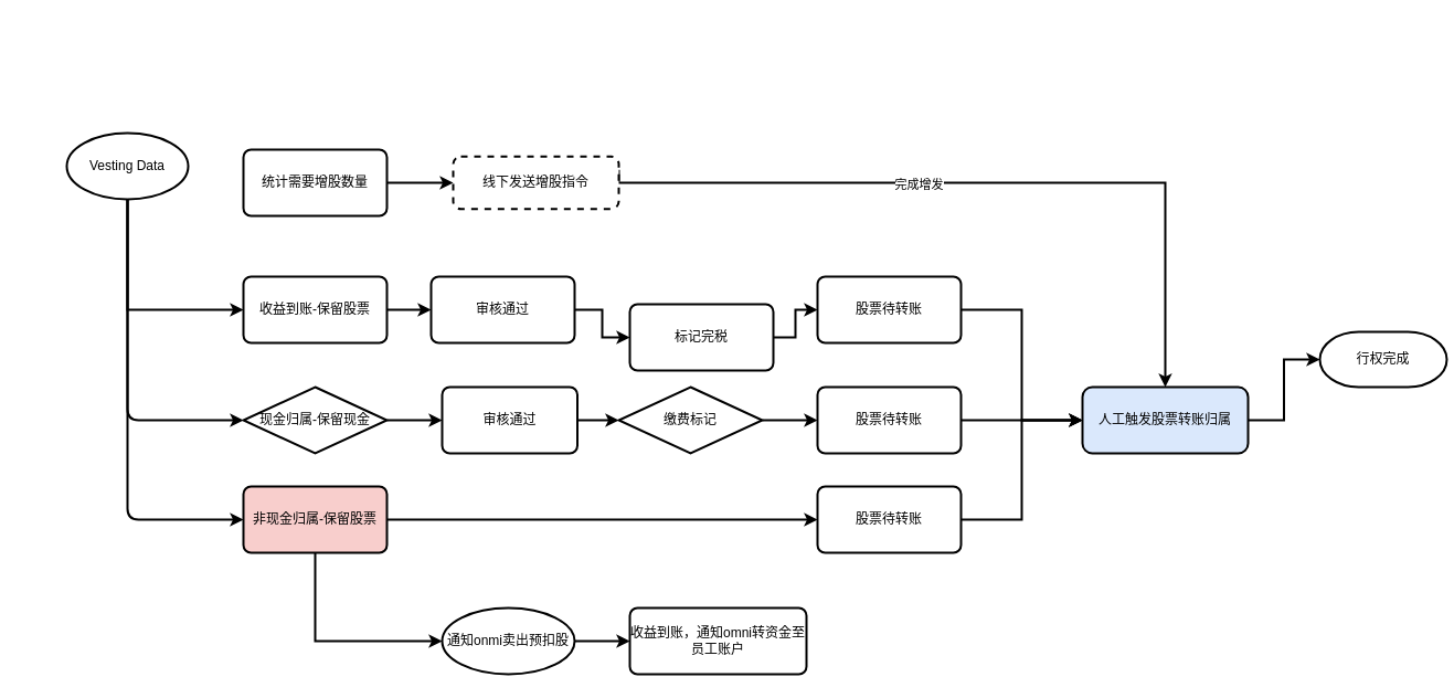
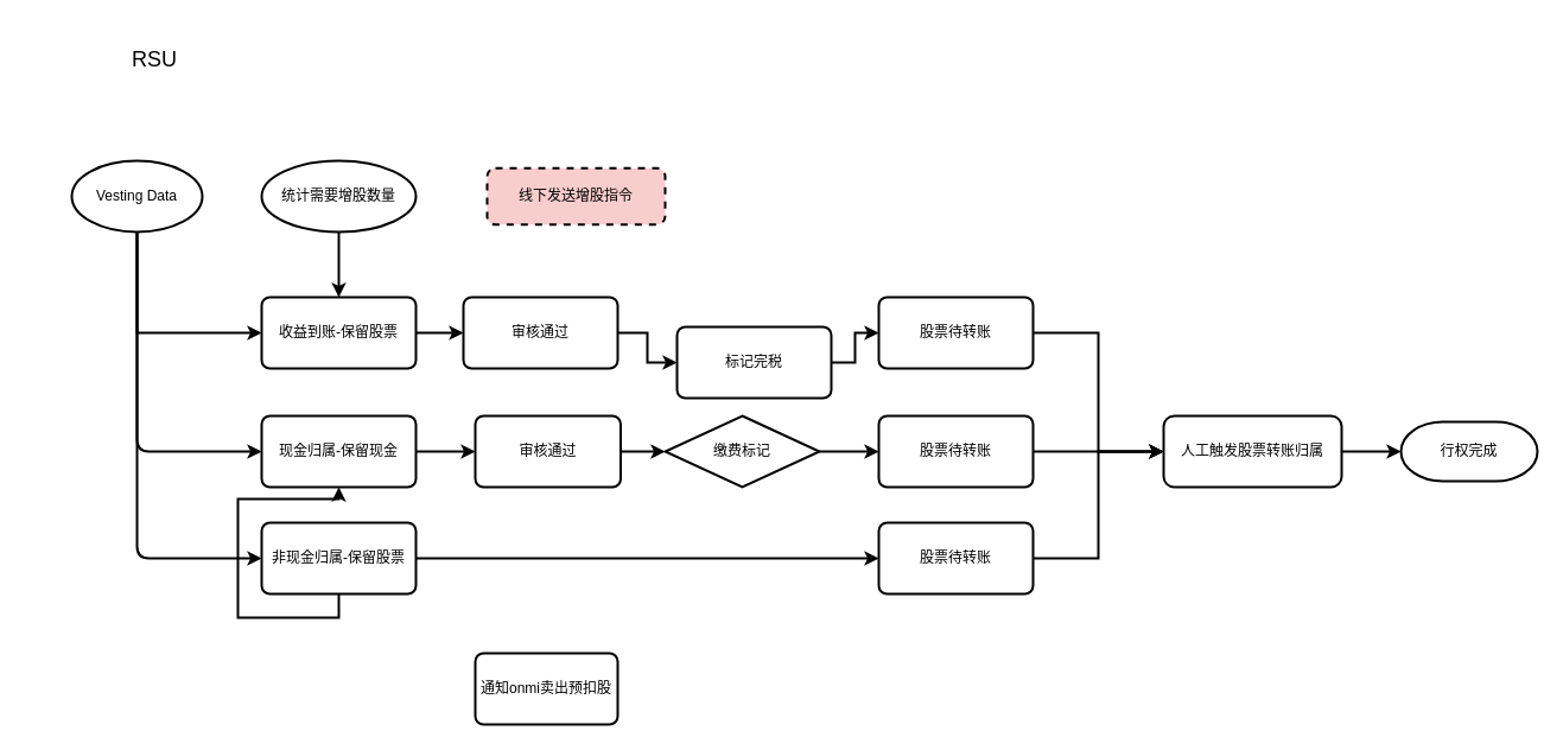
+ <mxCell id="2" value="&lt;font size=&quot;4&quot;&gt;RSU&lt;/font&gt;" style="rounded=1;whiteSpace=wrap;html=1;strokeColor=none;" parent="1" vertex="1"><mxGeometry x="20" y="20" width="220" height="60" as="geometry" /></mxCell>
- <mxCell id="4" value="Vesting Data" style="strokeWidth=2;html=1;shape=mxgraph.flowchart.start_1;whiteSpace=wrap;" parent="1" vertex="1"><mxGeometry x="60" y="120" width="110" height="60" as="geometry" /></mxCell>
+ <mxCell id="4" value="Vesting Data" style="strokeWidth=2;html=1;shape=mxgraph.flowchart.start_1;whiteSpace=wrap;" parent="1" vertex="1"><mxGeometry x="60" y="135" width="110" height="60" as="geometry" /></mxCell>
- <mxCell id="9" value="统计需要增股数量" style="rounded=1;whiteSpace=wrap;html=1;absoluteArcSize=1;arcSize=14;strokeWidth=2;" parent="1" vertex="1"><mxGeometry x="220" y="135.01" width="130" height="60" as="geometry" /></mxCell>
+ <mxCell id="9" value="统计需要增股数量" style="ellipse;whiteSpace=wrap;html=1;absoluteArcSize=1;arcSize=14;strokeWidth=2;" parent="1" vertex="1"><mxGeometry x="220" y="135.01" width="130" height="60" as="geometry" /></mxCell>
- <mxCell id="8" style="edgeStyle=orthogonalEdgeStyle;rounded=0;orthogonalLoop=1;jettySize=auto;html=1;strokeWidth=2;" parent="1" source="9" target="7" edge="1"><mxGeometry relative="1" as="geometry" /></mxCell>
+ <mxCell id="8" style="edgeStyle=orthogonalEdgeStyle;rounded=0;orthogonalLoop=1;jettySize=auto;html=1;strokeWidth=2;" parent="1" source="9" target="14" edge="1"><mxGeometry relative="1" as="geometry" /></mxCell>
- <mxCell id="7" value="线下发送增股指令" style="rounded=1;whiteSpace=wrap;html=1;absoluteArcSize=1;arcSize=14;strokeWidth=2;dashed=1;" parent="1" vertex="1"><mxGeometry x="410" y="141.26" width="150" height="47.49" as="geometry" /></mxCell>
+ <mxCell id="7" value="线下发送增股指令" style="rounded=1;whiteSpace=wrap;html=1;absoluteArcSize=1;arcSize=14;strokeWidth=2;dashed=1;fillColor=#f8cecc;" parent="1" vertex="1"><mxGeometry x="410" y="141.26" width="150" height="47.49" as="geometry" /></mxCell>
- <mxCell id="5" style="edgeStyle=orthogonalEdgeStyle;rounded=0;orthogonalLoop=1;jettySize=auto;html=1;exitX=1;exitY=0.25;exitDx=0;exitDy=0;strokeWidth=2;" edge="1" parent="1" source="7" target="38"><mxGeometry relative="1" as="geometry"><mxPoint x="990" y="350" as="targetPoint" /><Array as="points"><mxPoint x="560" y="165" /><mxPoint x="1055" y="165" /></Array></mxGeometry></mxCell>
- <mxCell id="6" value="完成增发" style="edgeLabel;html=1;align=center;verticalAlign=middle;resizable=0;points=[];" vertex="1" connectable="0" parent="5"><mxGeometry x="-0.183" y="-1" relative="1" as="geometry"><mxPoint as="offset" /></mxGeometry></mxCell>
- <mxCell id="12" value="行权完成" style="strokeWidth=2;html=1;shape=mxgraph.flowchart.terminator;whiteSpace=wrap;" parent="1" vertex="1"><mxGeometry x="1195" y="300" width="115" height="50" as="geometry" /></mxCell>
+ <mxCell id="12" value="行权完成" style="strokeWidth=2;html=1;shape=mxgraph.flowchart.terminator;whiteSpace=wrap;" parent="1" vertex="1"><mxGeometry x="1180" y="355" width="115" height="50" as="geometry" /></mxCell>
- <mxCell id="20" value="现金归属-保留现金" style="rhombus;whiteSpace=wrap;html=1;absoluteArcSize=1;arcSize=14;strokeWidth=2;" parent="1" vertex="1"><mxGeometry x="220" y="350" width="130" height="60" as="geometry" /></mxCell>
+ <mxCell id="20" value="现金归属-保留现金" style="rounded=1;whiteSpace=wrap;html=1;absoluteArcSize=1;arcSize=14;strokeWidth=2;" parent="1" vertex="1"><mxGeometry x="220" y="350" width="130" height="60" as="geometry" /></mxCell>
- <mxCell id="38" value="人工触发股票转账归属" style="rounded=1;whiteSpace=wrap;html=1;strokeWidth=2;fillColor=#dae8fc;" vertex="1" parent="1"><mxGeometry x="980" y="350" width="150" height="60" as="geometry" /></mxCell>
+ <mxCell id="38" value="人工触发股票转账归属" style="rounded=1;whiteSpace=wrap;html=1;strokeWidth=2;" vertex="1" parent="1"><mxGeometry x="980" y="350" width="150" height="60" as="geometry" /></mxCell>
- <mxCell id="23" value="非现金归属-保留股票" style="rounded=1;whiteSpace=wrap;html=1;absoluteArcSize=1;arcSize=14;strokeWidth=2;fillColor=#f8cecc;" parent="1" vertex="1"><mxGeometry x="220" y="440" width="130" height="60" as="geometry" /></mxCell>
+ <mxCell id="23" value="非现金归属-保留股票" style="rounded=1;whiteSpace=wrap;html=1;absoluteArcSize=1;arcSize=14;strokeWidth=2;" parent="1" vertex="1"><mxGeometry x="220" y="440" width="130" height="60" as="geometry" /></mxCell>
- <mxCell id="21" style="edgeStyle=orthogonalEdgeStyle;rounded=0;orthogonalLoop=1;jettySize=auto;html=1;exitX=0.5;exitY=1;exitDx=0;exitDy=0;entryX=0;entryY=0.5;entryDx=0;entryDy=0;strokeWidth=2;" edge="1" parent="1" source="23" target="31"><mxGeometry relative="1" as="geometry" /></mxCell>
+ <mxCell id="21" style="edgeStyle=orthogonalEdgeStyle;rounded=0;orthogonalLoop=1;jettySize=auto;html=1;exitX=0.5;exitY=1;exitDx=0;exitDy=0;strokeWidth=2;" edge="1" parent="1" source="23" target="20"><mxGeometry relative="1" as="geometry" /></mxCell>
- <mxCell id="31" value="通知onmi卖出预扣股" style="ellipse;whiteSpace=wrap;html=1;absoluteArcSize=1;arcSize=14;strokeWidth=2;" parent="1" vertex="1"><mxGeometry x="400" y="550" width="120" height="60" as="geometry" /></mxCell>
+ <mxCell id="31" value="通知onmi卖出预扣股" style="rounded=1;whiteSpace=wrap;html=1;absoluteArcSize=1;arcSize=14;strokeWidth=2;" parent="1" vertex="1"><mxGeometry x="400" y="550" width="120" height="60" as="geometry" /></mxCell>
- <mxCell id="30" style="edgeStyle=orthogonalEdgeStyle;rounded=0;orthogonalLoop=1;jettySize=auto;html=1;exitX=1;exitY=0.5;exitDx=0;exitDy=0;entryX=0;entryY=0.5;entryDx=0;entryDy=0;strokeWidth=2;" edge="1" parent="1" source="31" target="32"><mxGeometry relative="1" as="geometry" /></mxCell>
- <mxCell id="32" value="收益到账，通知omni转资金至员工账户" style="rounded=1;whiteSpace=wrap;html=1;absoluteArcSize=1;arcSize=14;strokeWidth=2;" vertex="1" parent="1"><mxGeometry x="570" y="550" width="160" height="60" as="geometry" /></mxCell>
